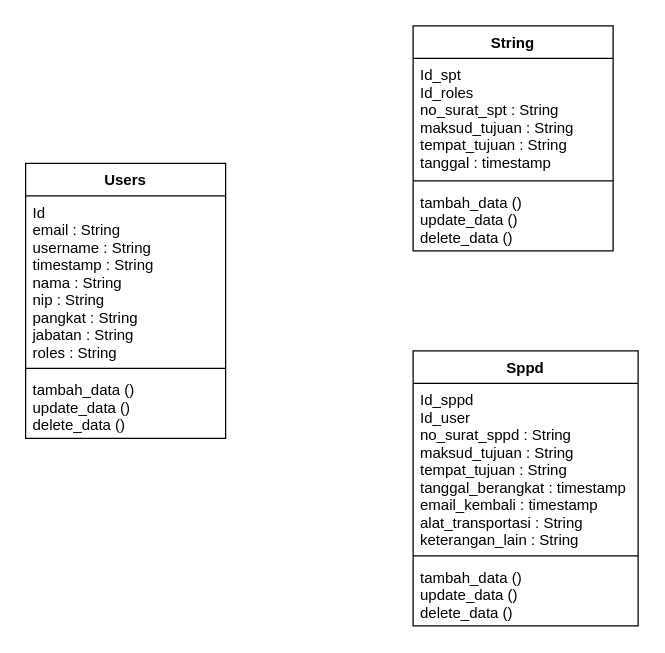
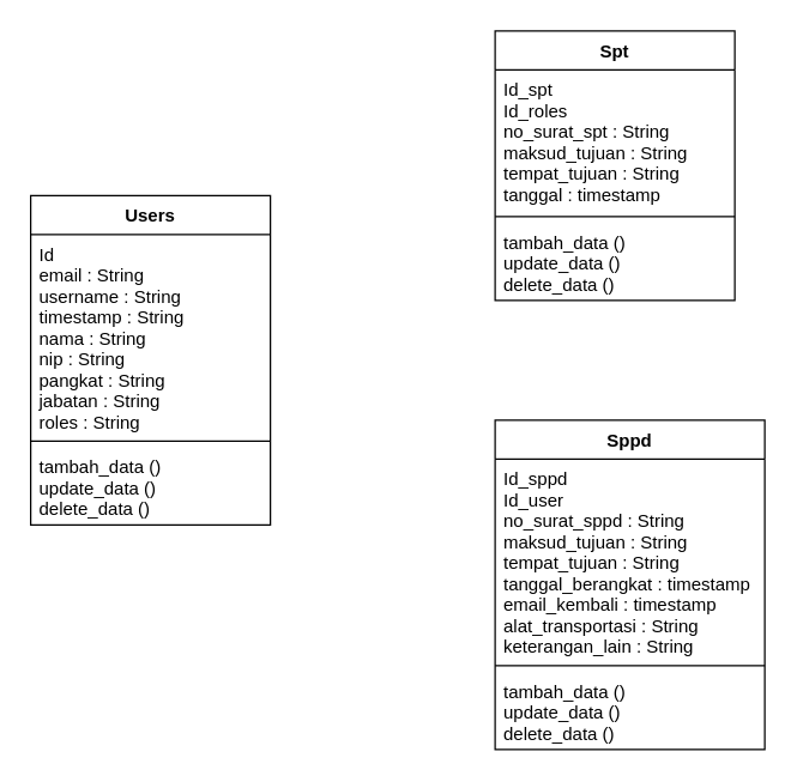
- <mxCell id="6" value="String" style="swimlane;fontStyle=1;align=center;verticalAlign=top;childLayout=stackLayout;horizontal=1;startSize=26;horizontalStack=0;resizeParent=1;resizeParentMax=0;resizeLast=0;collapsible=1;marginBottom=0;" vertex="1" parent="1"><mxGeometry x="330" y="20" width="160" height="180" as="geometry" /></mxCell>
+ <mxCell id="6" value="Spt" style="swimlane;fontStyle=1;align=center;verticalAlign=top;childLayout=stackLayout;horizontal=1;startSize=26;horizontalStack=0;resizeParent=1;resizeParentMax=0;resizeLast=0;collapsible=1;marginBottom=0;" vertex="1" parent="1"><mxGeometry x="330" y="20" width="160" height="180" as="geometry" /></mxCell>
